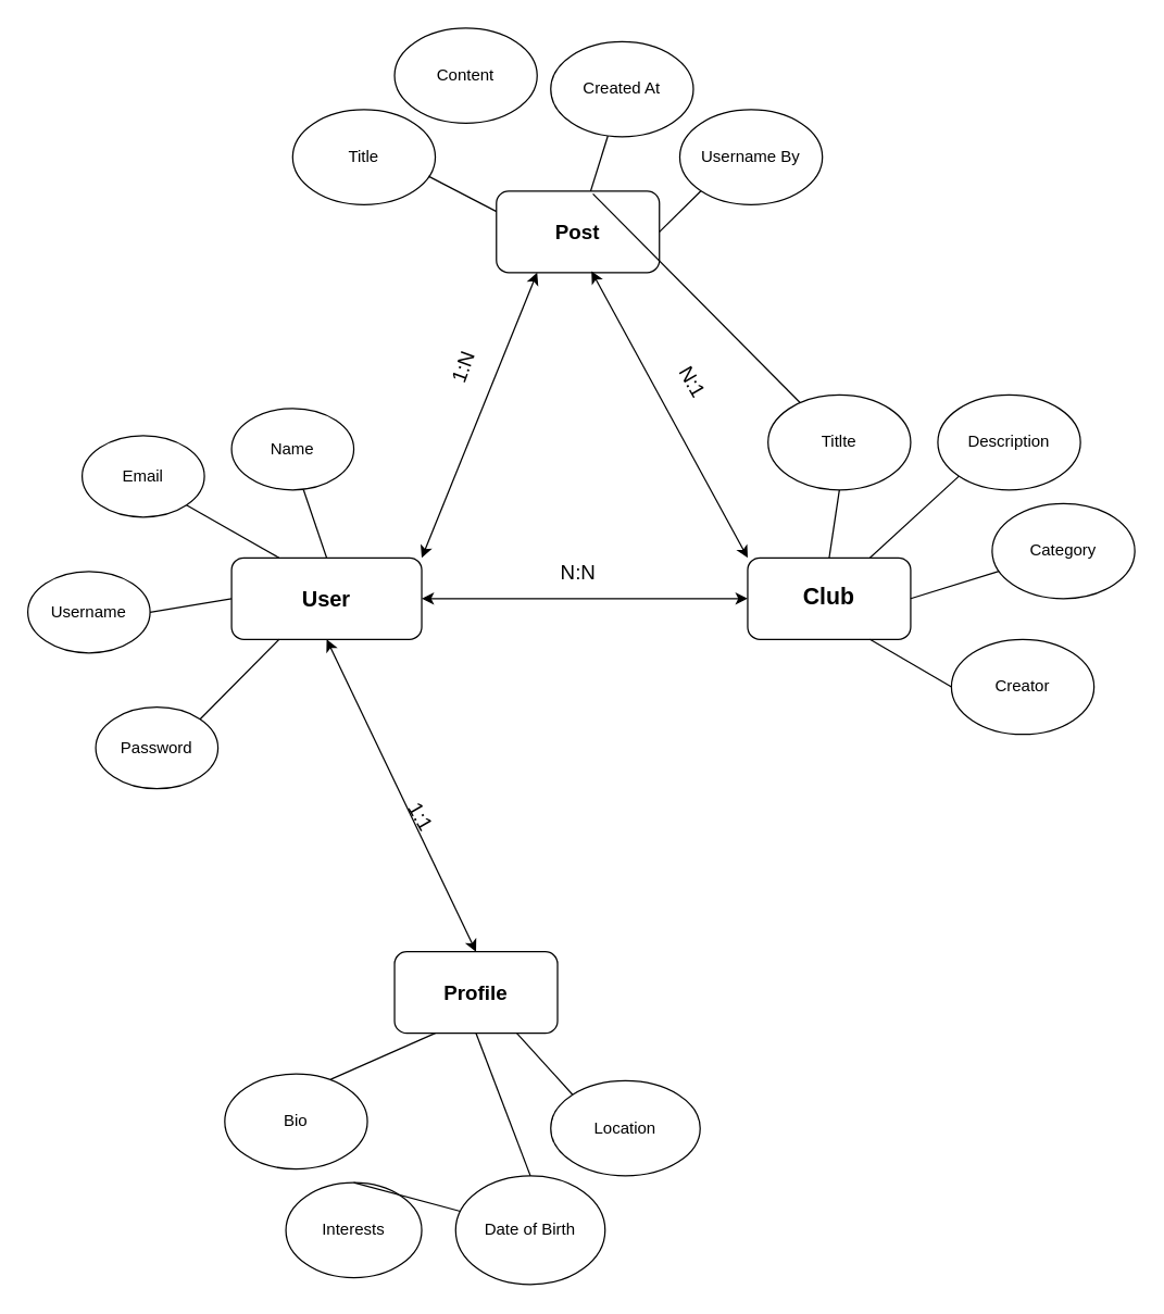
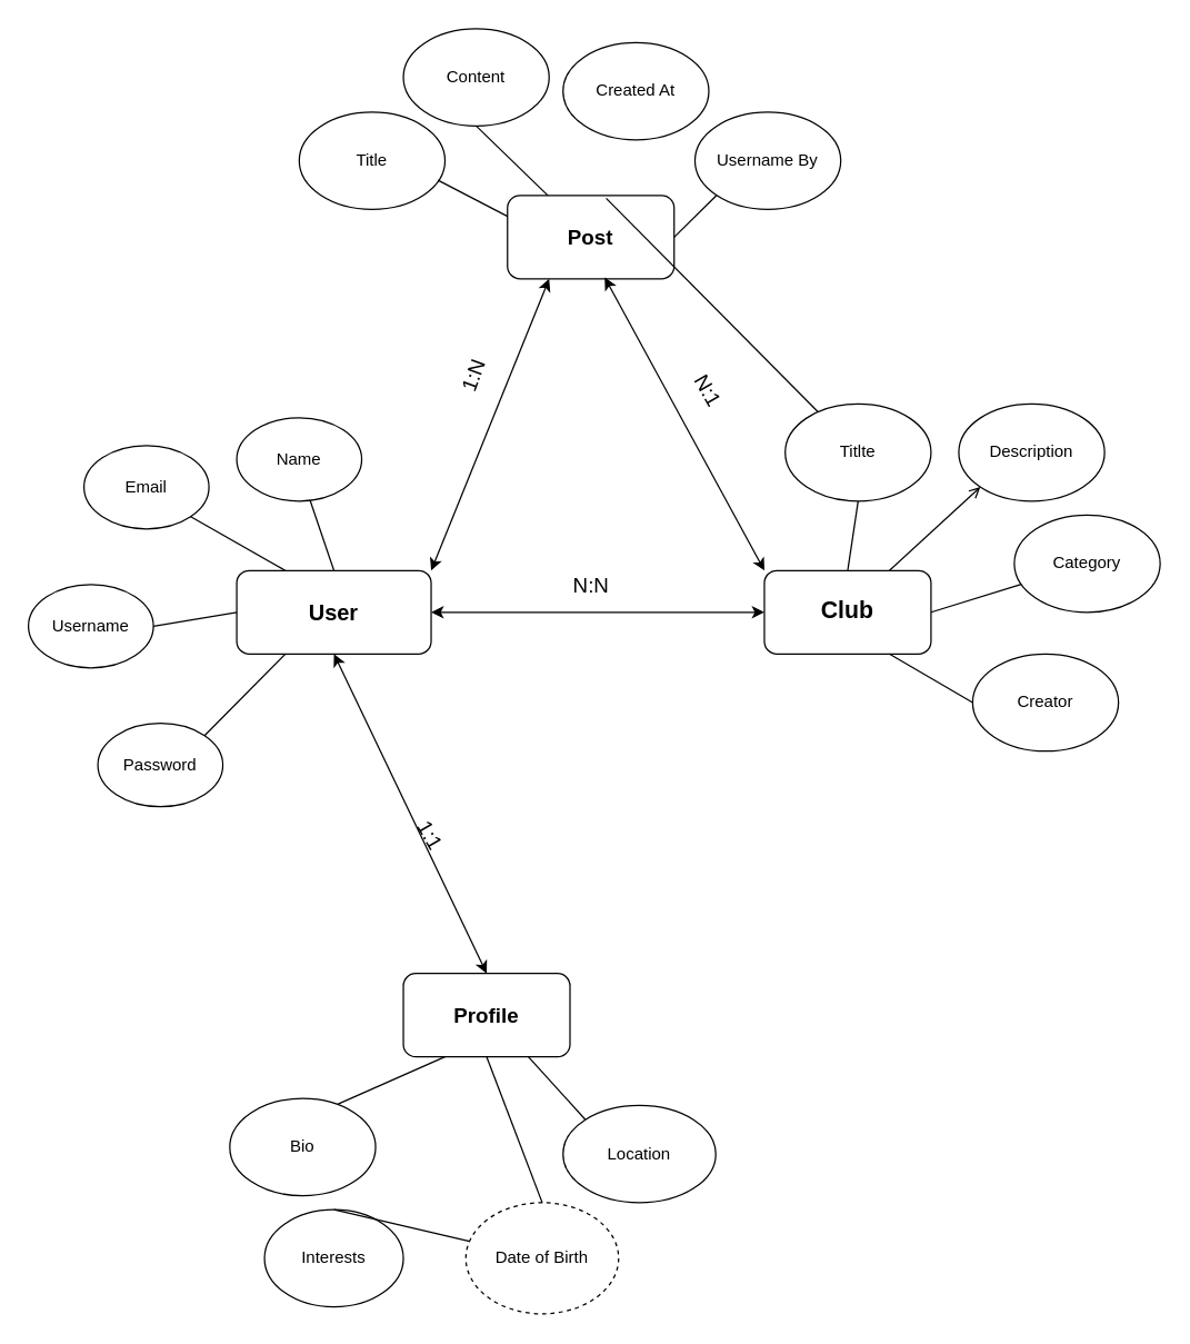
- <mxCell id="28" value="" style="endArrow=none;html=1;" edge="1" parent="1" source="22" target="24"><mxGeometry width="50" height="50" relative="1" as="geometry"><mxPoint x="400" y="250" as="sourcePoint" /><mxPoint x="450" y="200" as="targetPoint" /></mxGeometry></mxCell>
+ <mxCell id="28" value="" style="endArrow=none;html=1;entryX=0.5;entryY=1;entryDx=0;entryDy=0;" edge="1" parent="1" source="22" target="23"><mxGeometry width="50" height="50" relative="1" as="geometry"><mxPoint x="400" y="250" as="sourcePoint" /><mxPoint x="450" y="200" as="targetPoint" /></mxGeometry></mxCell>
- <mxCell id="17" value="" style="endArrow=none;html=1;entryX=0;entryY=1;entryDx=0;entryDy=0;exitX=0.75;exitY=0;exitDx=0;exitDy=0;" edge="1" parent="1" source="11" target="13"><mxGeometry width="50" height="50" relative="1" as="geometry"><mxPoint x="400" y="550" as="sourcePoint" /><mxPoint x="450" y="500" as="targetPoint" /></mxGeometry></mxCell>
+ <mxCell id="17" value="" style="endArrow=open;html=1;entryX=0;entryY=1;entryDx=0;entryDy=0;exitX=0.75;exitY=0;exitDx=0;exitDy=0;" edge="1" parent="1" source="11" target="13"><mxGeometry width="50" height="50" relative="1" as="geometry"><mxPoint x="400" y="550" as="sourcePoint" /><mxPoint x="450" y="500" as="targetPoint" /></mxGeometry></mxCell>
- <mxCell id="37" value="Interests" style="ellipse;whiteSpace=wrap;html=1;" vertex="1" parent="1"><mxGeometry x="210" y="870" width="100" height="70" as="geometry" /></mxCell>
+ <mxCell id="37" value="Interests" style="ellipse;whiteSpace=wrap;html=1;" vertex="1" parent="1"><mxGeometry x="190" y="870" width="100" height="70" as="geometry" /></mxCell>
- <mxCell id="38" value="Date of Birth" style="ellipse;whiteSpace=wrap;html=1;" vertex="1" parent="1"><mxGeometry x="335" y="865" width="110" height="80" as="geometry" /></mxCell>
+ <mxCell id="38" value="Date of Birth" style="ellipse;whiteSpace=wrap;html=1;dashed=1;" vertex="1" parent="1"><mxGeometry x="335" y="865" width="110" height="80" as="geometry" /></mxCell>
